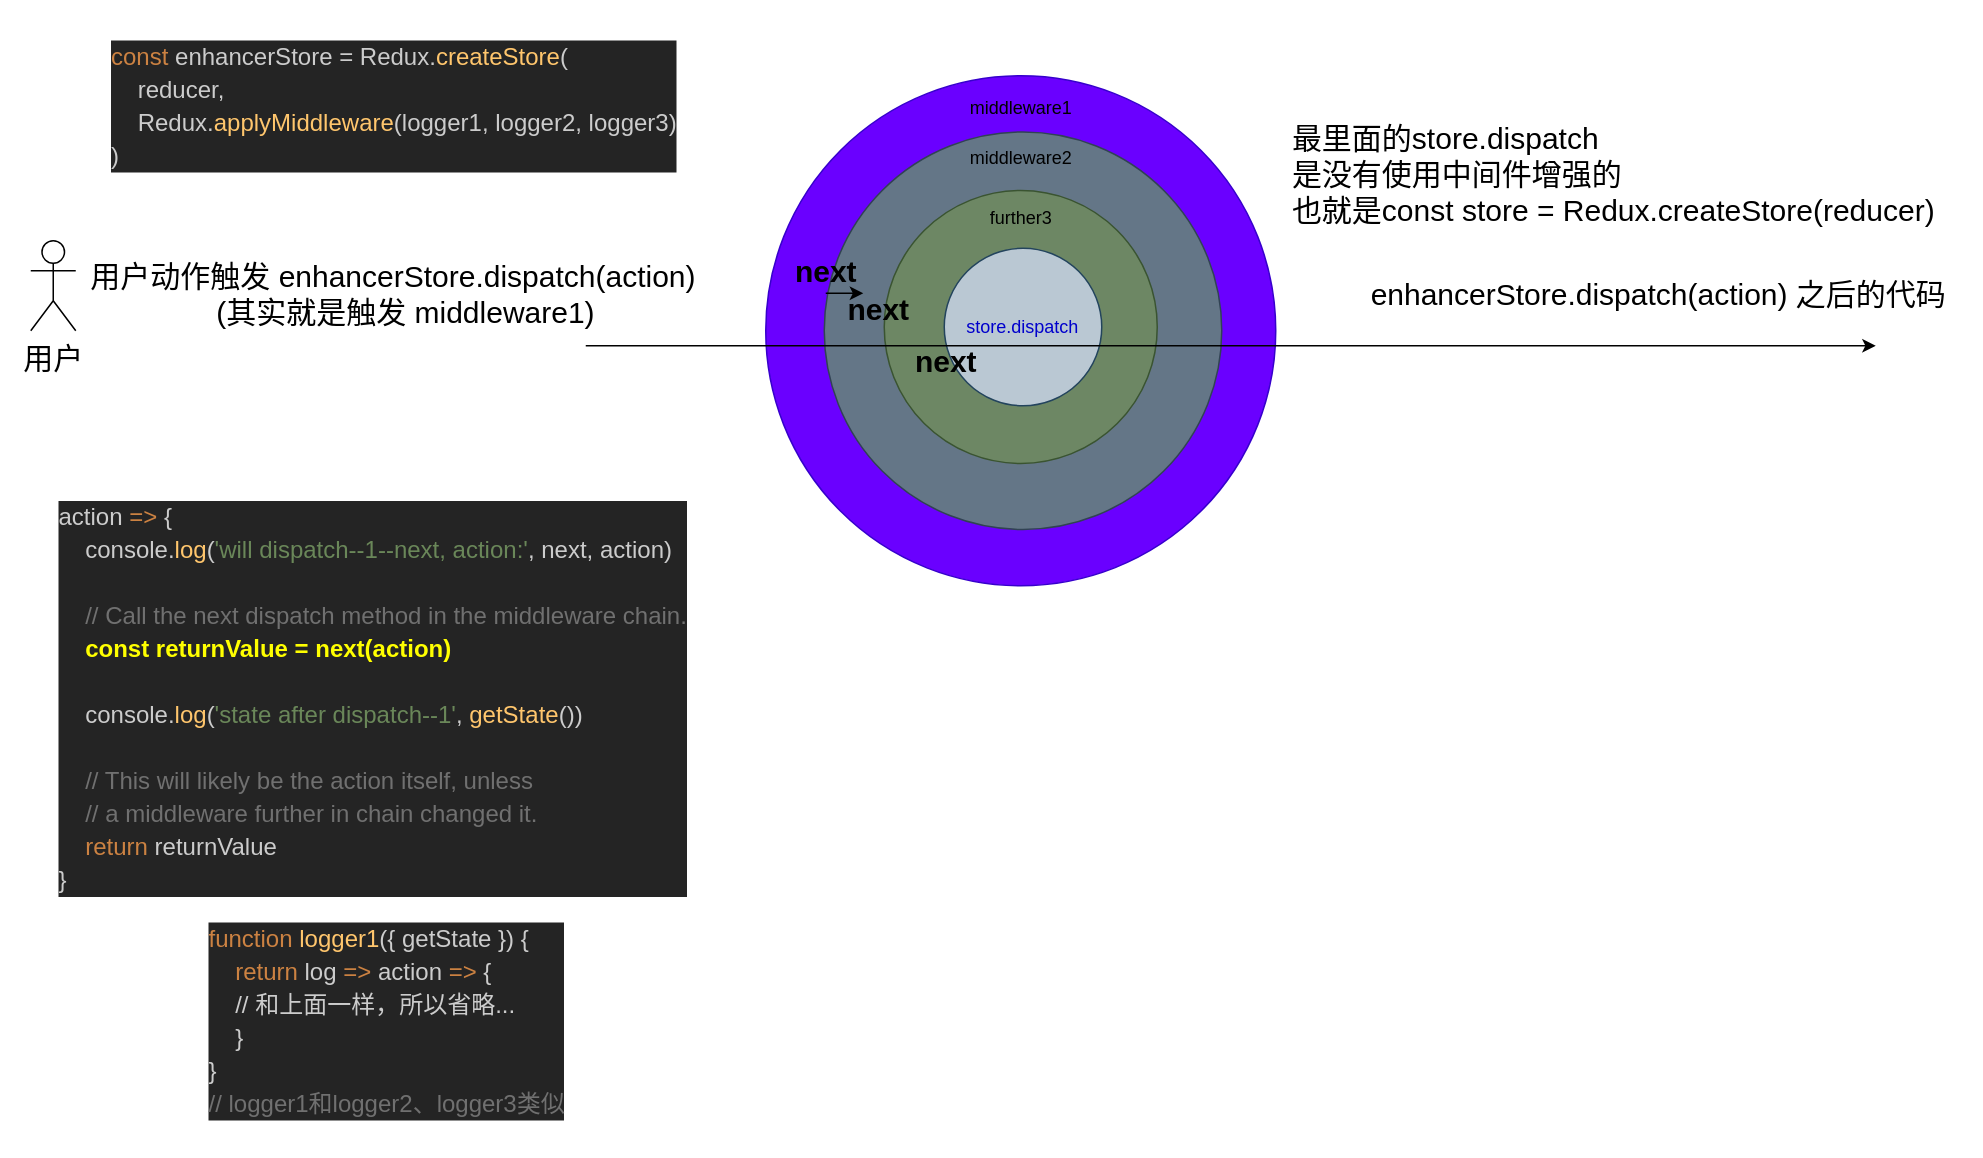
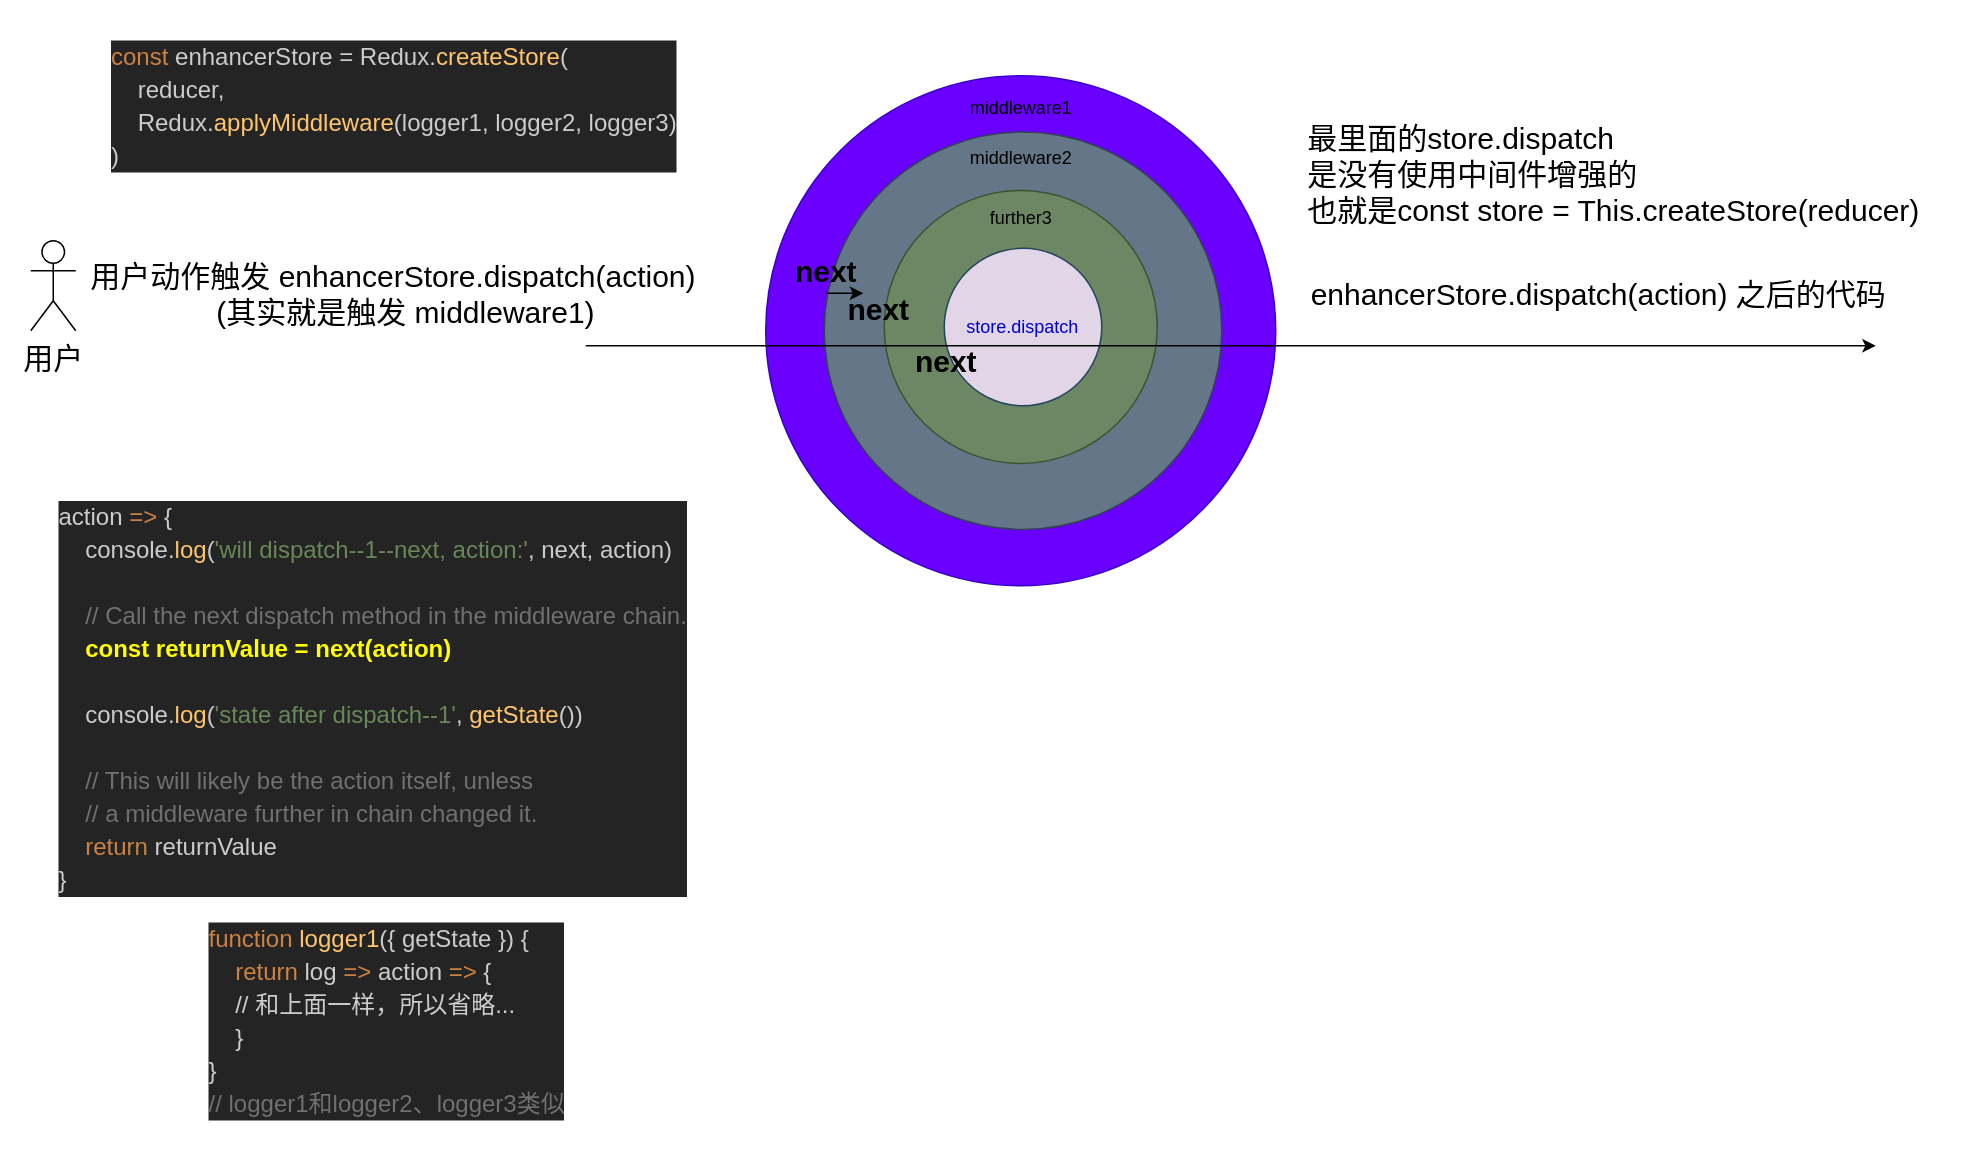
- <mxCell id="17" value="&lt;div style=&quot;text-align: left&quot;&gt;&lt;span&gt;最里面的store.dispatch&lt;/span&gt;&lt;/div&gt;&lt;div style=&quot;text-align: left&quot;&gt;&lt;span&gt;是没有使用中间件增强的&lt;/span&gt;&lt;/div&gt;&lt;div style=&quot;text-align: left&quot;&gt;&lt;span&gt;也就是const store = Redux.createStore(reducer)&lt;/span&gt;&lt;/div&gt;" style="text;html=1;align=center;verticalAlign=middle;resizable=0;points=[];autosize=1;fontSize=20;fontFamily=Helvetica;" vertex="1" parent="1"><mxGeometry x="850" y="75" width="450" height="80" as="geometry" /></mxCell>
+ <mxCell id="17" value="&lt;div style=&quot;text-align: left&quot;&gt;&lt;span&gt;最里面的store.dispatch&lt;/span&gt;&lt;/div&gt;&lt;div style=&quot;text-align: left&quot;&gt;&lt;span&gt;是没有使用中间件增强的&lt;/span&gt;&lt;/div&gt;&lt;div style=&quot;text-align: left&quot;&gt;&lt;span&gt;也就是const store = This.createStore(reducer)&lt;/span&gt;&lt;/div&gt;" style="text;html=1;align=center;verticalAlign=middle;resizable=0;points=[];autosize=1;fontSize=20;fontFamily=Helvetica;" vertex="1" parent="1"><mxGeometry x="850" y="75" width="450" height="80" as="geometry" /></mxCell>
- <mxCell id="18" value="enhancerStore.dispatch(action) 之后的代码" style="text;html=1;align=center;verticalAlign=middle;resizable=0;points=[];autosize=1;fontSize=20;fontFamily=Helvetica;" vertex="1" parent="1"><mxGeometry x="900" y="180" width="410" height="30" as="geometry" /></mxCell>
+ <mxCell id="18" value="enhancerStore.dispatch(action) 之后的代码" style="text;html=1;align=center;verticalAlign=middle;resizable=0;points=[];autosize=1;fontSize=20;fontFamily=Helvetica;" vertex="1" parent="1"><mxGeometry x="860" y="180" width="410" height="30" as="geometry" /></mxCell>
- <mxCell id="6" value="&lt;font color=&quot;#0000cc&quot;&gt;store.dispatch&lt;br&gt;&lt;/font&gt;" style="ellipse;whiteSpace=wrap;html=1;aspect=fixed;fontFamily=Helvetica;fillColor=#bac8d3;strokeColor=#23445d;" vertex="1" parent="2"><mxGeometry x="119" y="115" width="105" height="105" as="geometry" /></mxCell>
+ <mxCell id="6" value="&lt;font color=&quot;#0000cc&quot;&gt;store.dispatch&lt;br&gt;&lt;/font&gt;" style="ellipse;whiteSpace=wrap;html=1;aspect=fixed;fontFamily=Helvetica;fillColor=#e1d5e7;strokeColor=#23445d;" vertex="1" parent="2"><mxGeometry x="119" y="115" width="105" height="105" as="geometry" /></mxCell>
